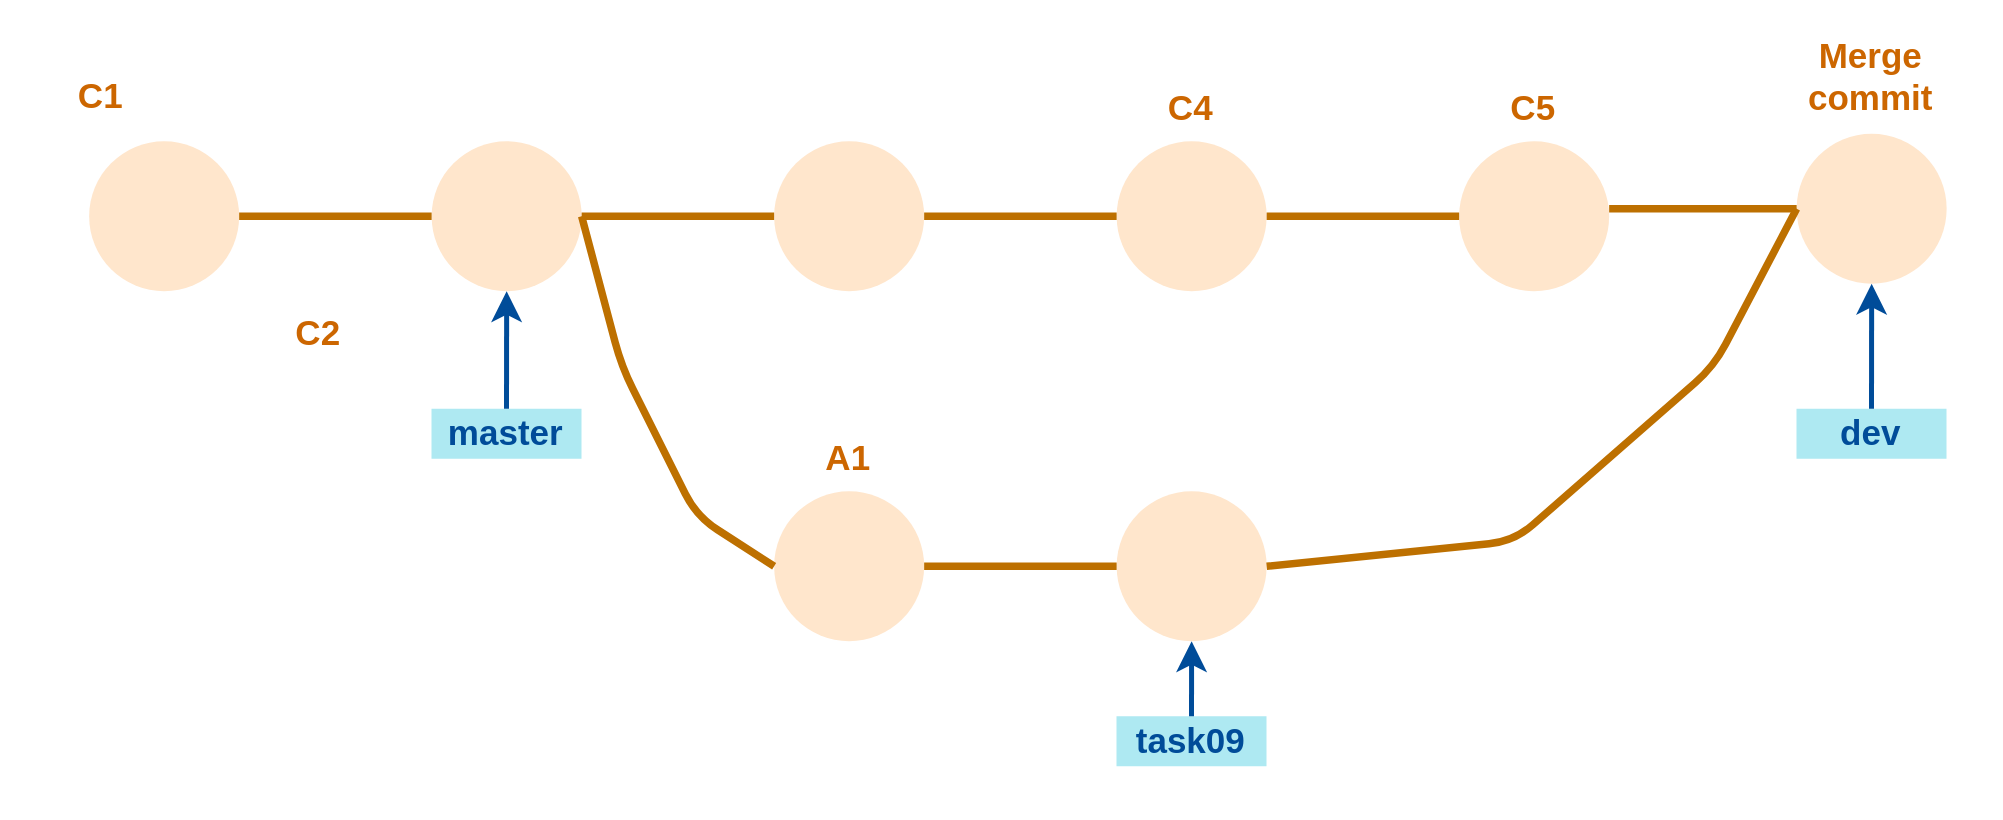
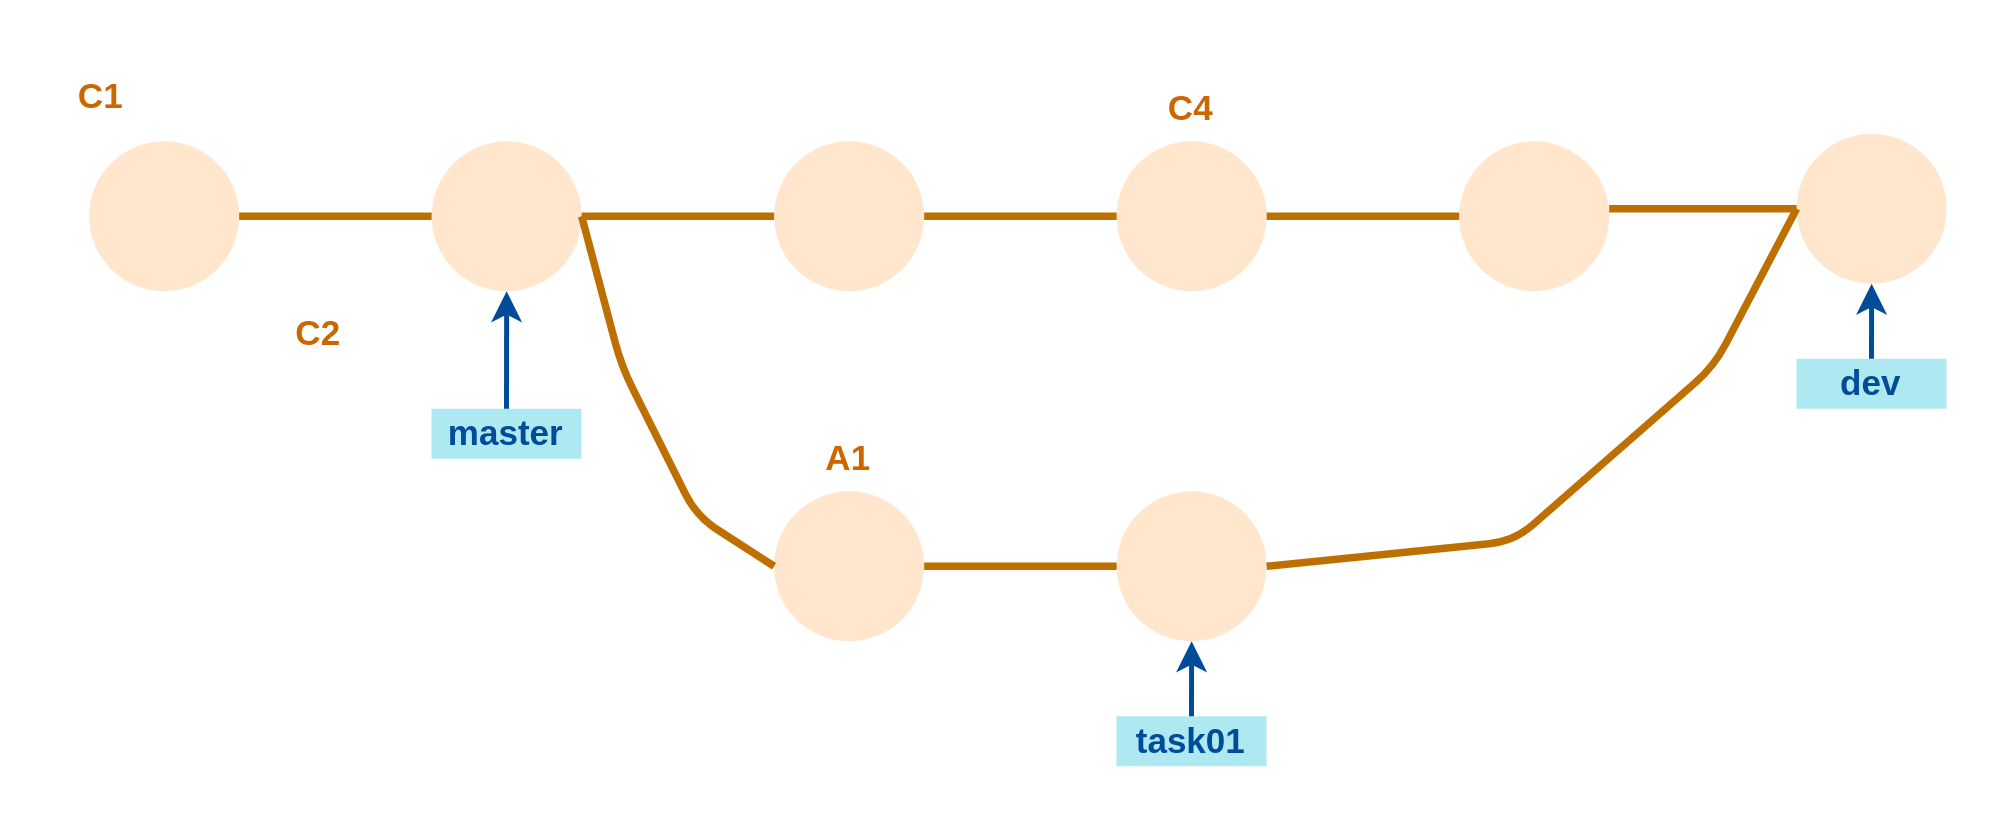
- <mxCell id="26" value="Merge&lt;br&gt;commit" style="text;html=1;strokeColor=none;fillColor=none;align=center;verticalAlign=middle;whiteSpace=wrap;rounded=0;fontStyle=1;fontSize=14;fontColor=#CC6600;" vertex="1" parent="1"><mxGeometry x="718" y="20" width="60" height="20" as="geometry" /></mxCell>
- <mxCell id="16" value="C5" style="text;html=1;strokeColor=none;fillColor=none;align=center;verticalAlign=middle;whiteSpace=wrap;rounded=0;fontStyle=1;fontSize=14;fontColor=#CC6600;" parent="1" vertex="1"><mxGeometry x="593.059" y="33" width="40" height="20" as="geometry" /></mxCell>
- <mxCell id="24" value="dev" style="text;html=1;strokeColor=none;fillColor=#AEE9F2;align=center;verticalAlign=middle;whiteSpace=wrap;rounded=0;fontStyle=1;fontSize=14;fontColor=#004C99;labelBorderColor=none;" vertex="1" parent="1"><mxGeometry x="718" y="163" width="60" height="20" as="geometry" /></mxCell>
+ <mxCell id="24" value="dev" style="text;html=1;strokeColor=none;fillColor=#AEE9F2;align=center;verticalAlign=middle;whiteSpace=wrap;rounded=0;fontStyle=1;fontSize=14;fontColor=#004C99;labelBorderColor=none;" vertex="1" parent="1"><mxGeometry x="718" y="143" width="60" height="20" as="geometry" /></mxCell>
- <mxCell id="17" value="task09" style="text;html=1;strokeColor=none;fillColor=#AEE9F2;align=center;verticalAlign=middle;whiteSpace=wrap;rounded=0;fontStyle=1;fontSize=14;fontColor=#004C99;labelBorderColor=none;" parent="1" vertex="1"><mxGeometry x="446" y="286" width="60" height="20" as="geometry" /></mxCell>
+ <mxCell id="17" value="task01" style="text;html=1;strokeColor=none;fillColor=#AEE9F2;align=center;verticalAlign=middle;whiteSpace=wrap;rounded=0;fontStyle=1;fontSize=14;fontColor=#004C99;labelBorderColor=none;" parent="1" vertex="1"><mxGeometry x="446" y="286" width="60" height="20" as="geometry" /></mxCell>
